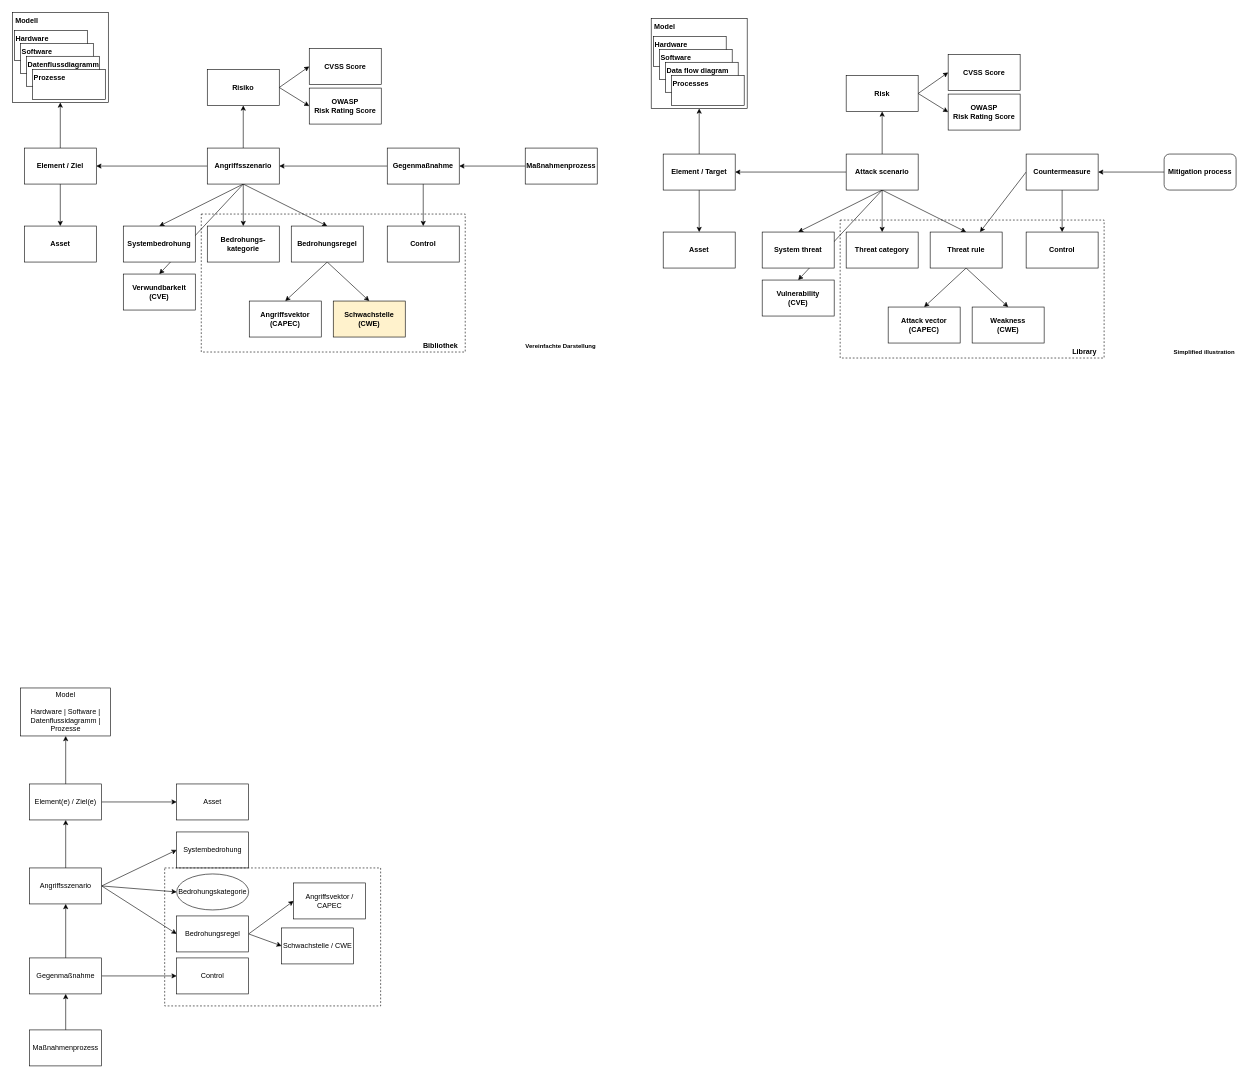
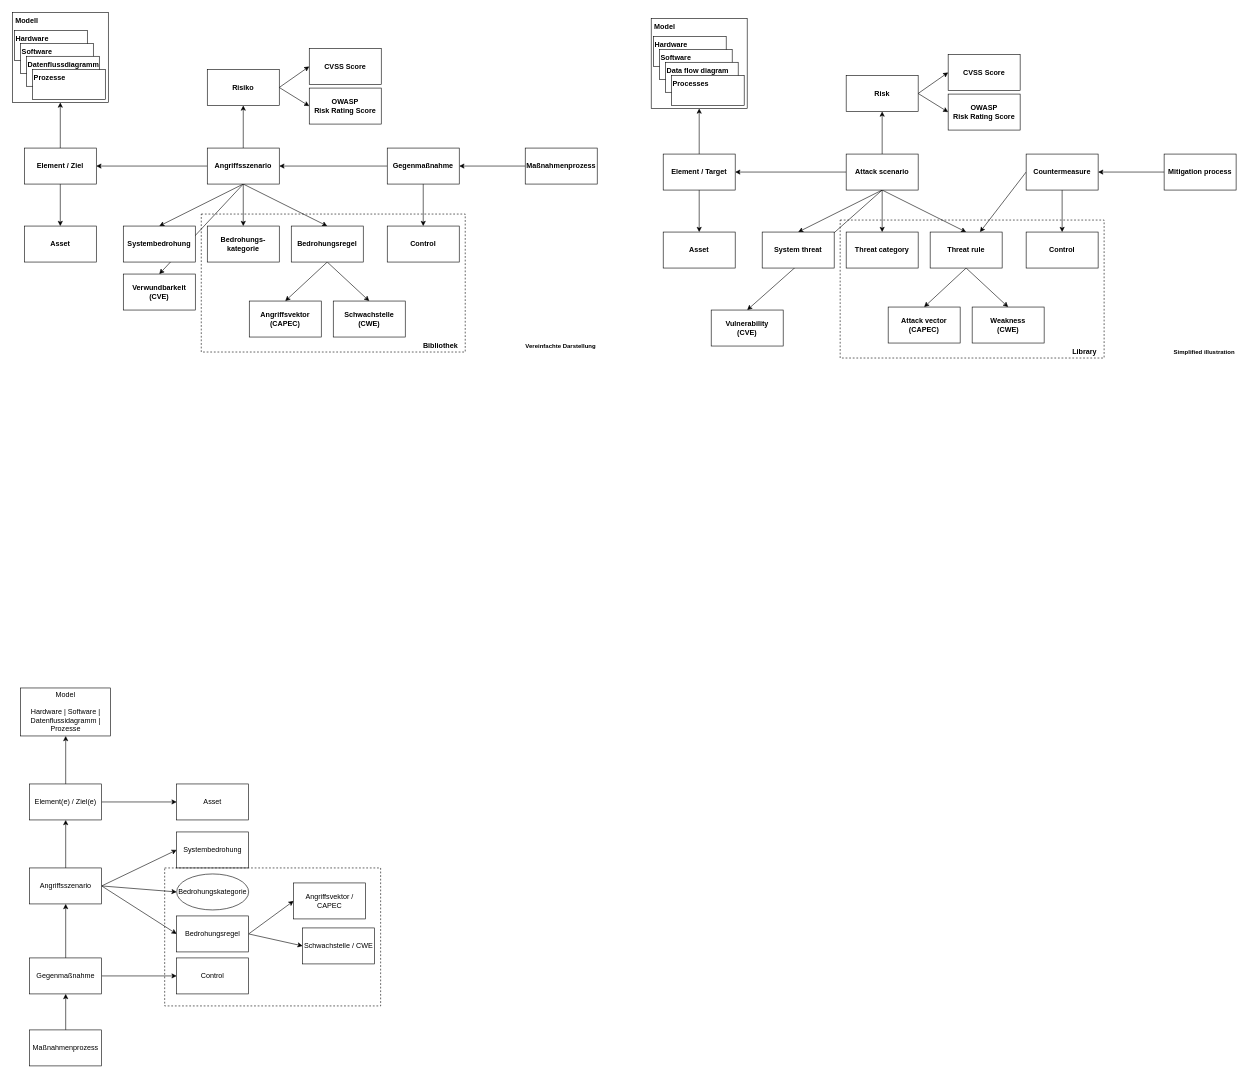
- <mxCell id="81" value="Mitigation process" style="whiteSpace=wrap;html=1;fontStyle=1;rounded=1;" parent="1" vertex="1"><mxGeometry x="1940" y="256" width="120" height="60" as="geometry" /></mxCell>
+ <mxCell id="81" value="Mitigation process" style="rounded=0;whiteSpace=wrap;html=1;fontStyle=1" parent="1" vertex="1"><mxGeometry x="1940" y="256" width="120" height="60" as="geometry" /></mxCell>
- <mxCell id="102" value="Vulnerability&lt;br&gt;(CVE)" style="rounded=0;whiteSpace=wrap;html=1;fontStyle=1" parent="1" vertex="1"><mxGeometry x="1270" y="466" width="120" height="60" as="geometry" /></mxCell>
+ <mxCell id="102" value="Vulnerability&lt;br&gt;(CVE)" style="rounded=0;whiteSpace=wrap;html=1;fontStyle=1" parent="1" vertex="1"><mxGeometry x="1185" y="516" width="120" height="60" as="geometry" /></mxCell>
- <mxCell id="19" value="Schwachstelle&lt;br&gt;(CWE)" style="rounded=0;whiteSpace=wrap;html=1;fontStyle=1;fillColor=#fff2cc;" parent="1" vertex="1"><mxGeometry x="555" y="501" width="120" height="60" as="geometry" /></mxCell>
+ <mxCell id="19" value="Schwachstelle&lt;br&gt;(CWE)" style="rounded=0;whiteSpace=wrap;html=1;fontStyle=1" parent="1" vertex="1"><mxGeometry x="555" y="501" width="120" height="60" as="geometry" /></mxCell>
- <mxCell id="54" value="Schwachstelle / CWE" style="rounded=0;whiteSpace=wrap;html=1;" parent="1" vertex="1"><mxGeometry x="469" y="1546" width="120" height="60" as="geometry" /></mxCell>
+ <mxCell id="54" value="Schwachstelle / CWE" style="rounded=0;whiteSpace=wrap;html=1;" parent="1" vertex="1"><mxGeometry x="504" y="1546" width="120" height="60" as="geometry" /></mxCell>
